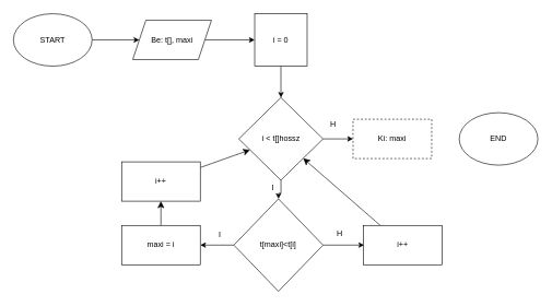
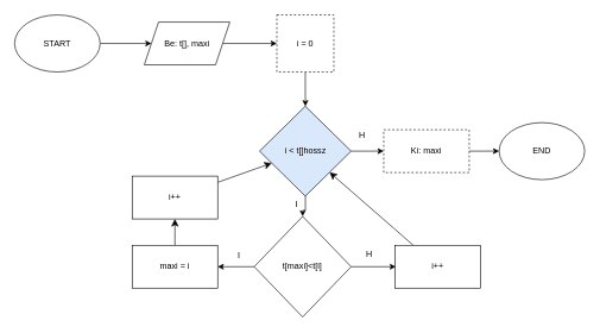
- <mxCell id="7" value="i = 0" style="whiteSpace=wrap;html=1;aspect=fixed;" parent="1" vertex="1"><mxGeometry x="388" y="20" width="80" height="80" as="geometry" /></mxCell>
+ <mxCell id="7" value="i = 0" style="whiteSpace=wrap;html=1;aspect=fixed;dashed=1;" parent="1" vertex="1"><mxGeometry x="388" y="20" width="80" height="80" as="geometry" /></mxCell>
- <mxCell id="10" value="i &amp;lt; t[]hossz" style="rhombus;whiteSpace=wrap;html=1;" parent="1" vertex="1"><mxGeometry x="363.75" y="148" width="128.5" height="126" as="geometry" /></mxCell>
+ <mxCell id="10" value="i &amp;lt; t[]hossz" style="rhombus;whiteSpace=wrap;html=1;fillColor=#dae8fc;" parent="1" vertex="1"><mxGeometry x="363.75" y="148" width="128.5" height="126" as="geometry" /></mxCell>
+ <mxCell id="15" value="" style="edgeStyle=orthogonalEdgeStyle;rounded=0;orthogonalLoop=1;jettySize=auto;html=1;" parent="1" source="16" target="17" edge="1"><mxGeometry relative="1" as="geometry" /></mxCell>
